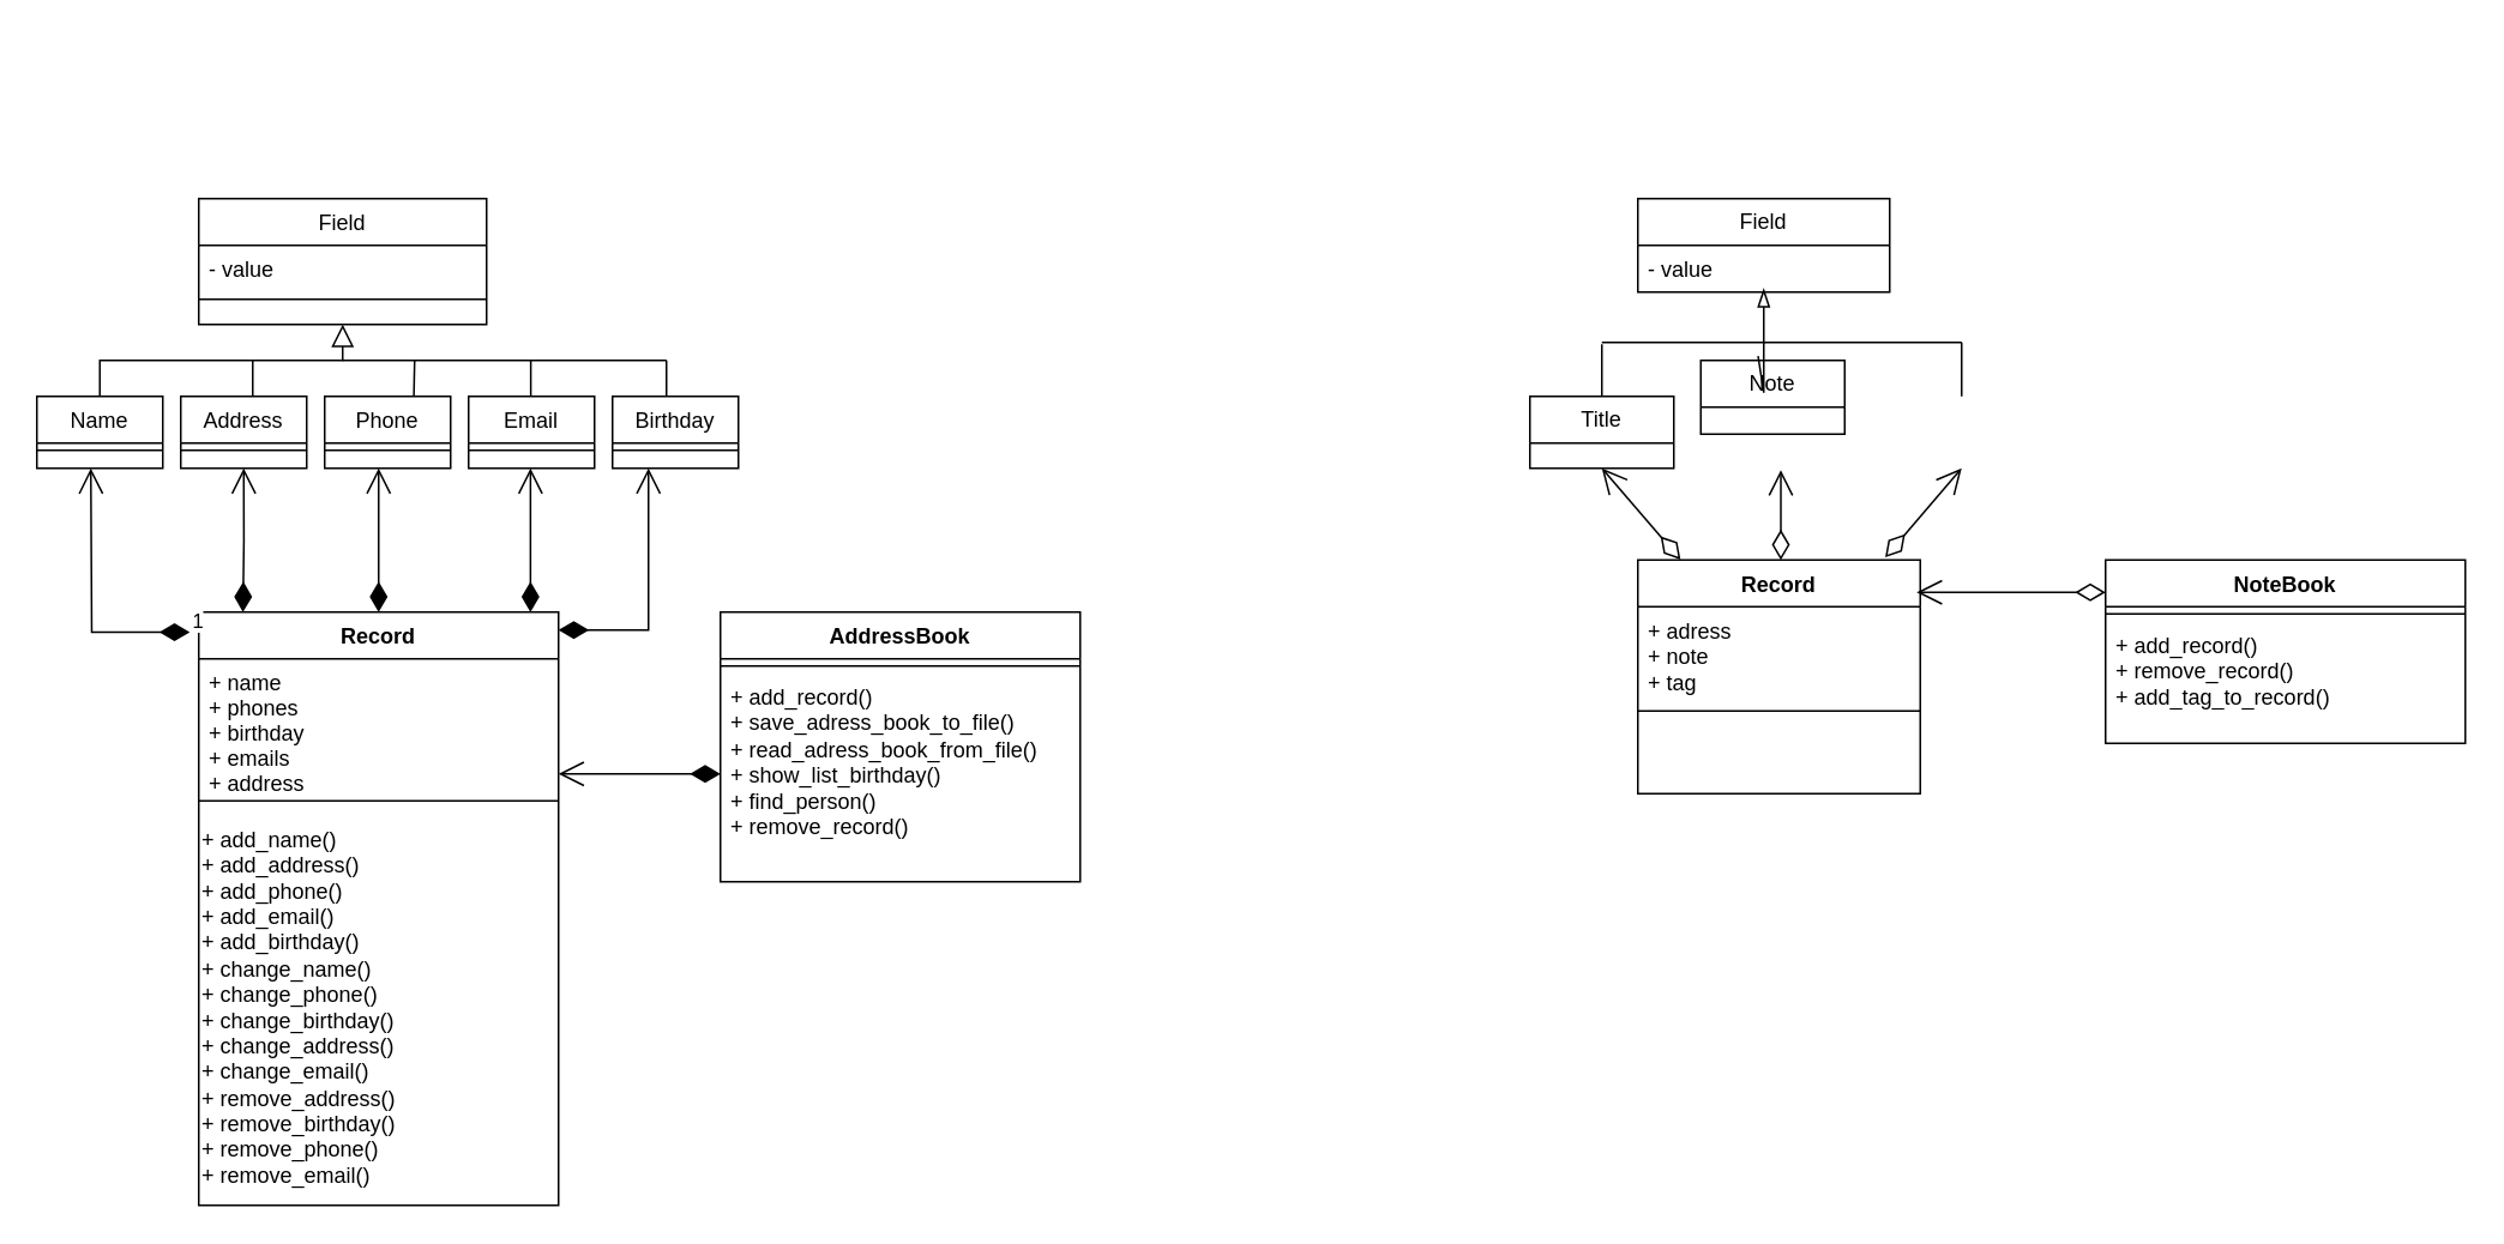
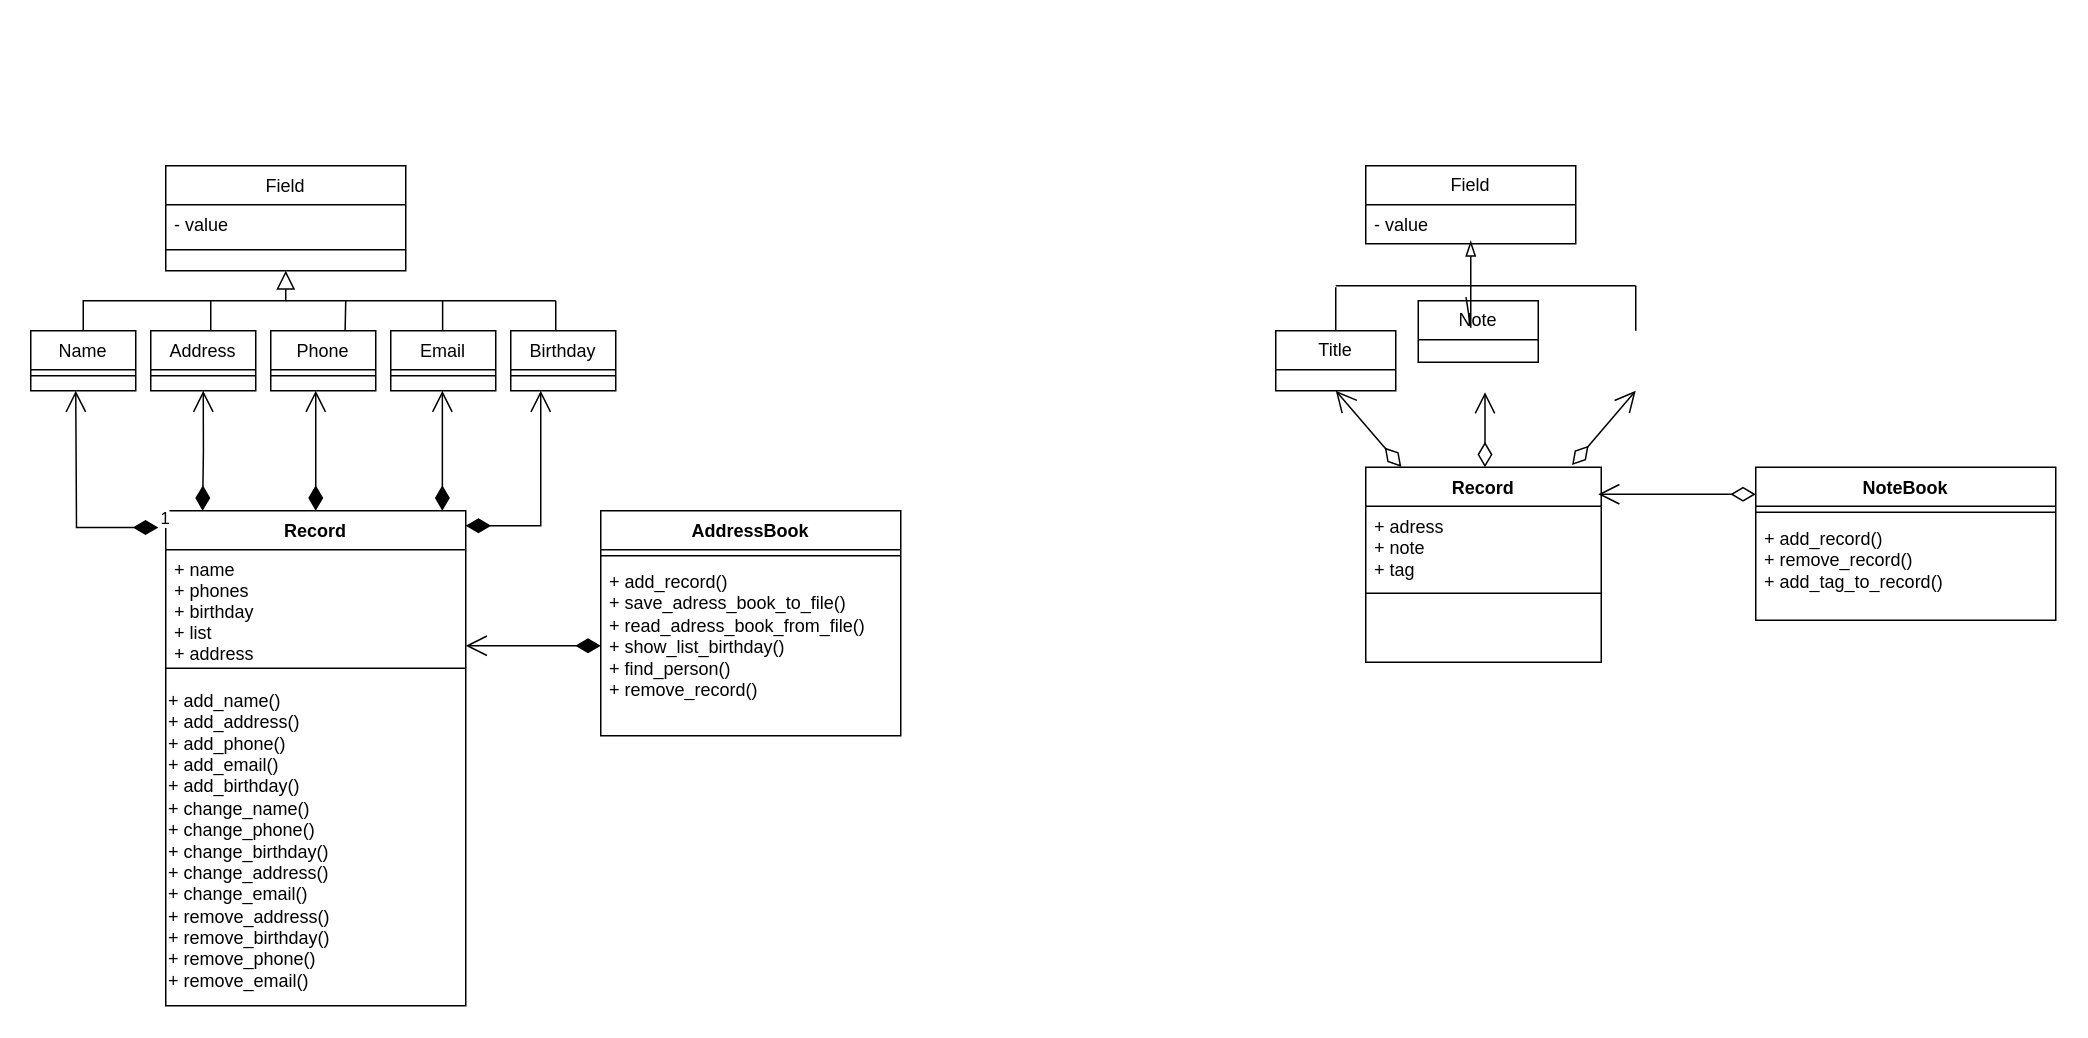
- <mxCell id="23" value="+ name&#10;+ phones&#10;+ birthday&#10;+ emails&#10;+ address&#10;&#10;" style="text;align=left;verticalAlign=top;spacingLeft=4;spacingRight=4;overflow=hidden;rotatable=0;points=[[0,0.5],[1,0.5]];portConstraint=eastwest;" vertex="1" parent="22"><mxGeometry y="26" width="200" height="74" as="geometry" /></mxCell>
+ <mxCell id="23" value="+ name&#10;+ phones&#10;+ birthday&#10;+ list&#10;+ address&#10;&#10;" style="text;align=left;verticalAlign=top;spacingLeft=4;spacingRight=4;overflow=hidden;rotatable=0;points=[[0,0.5],[1,0.5]];portConstraint=eastwest;" vertex="1" parent="22"><mxGeometry y="26" width="200" height="74" as="geometry" /></mxCell>
